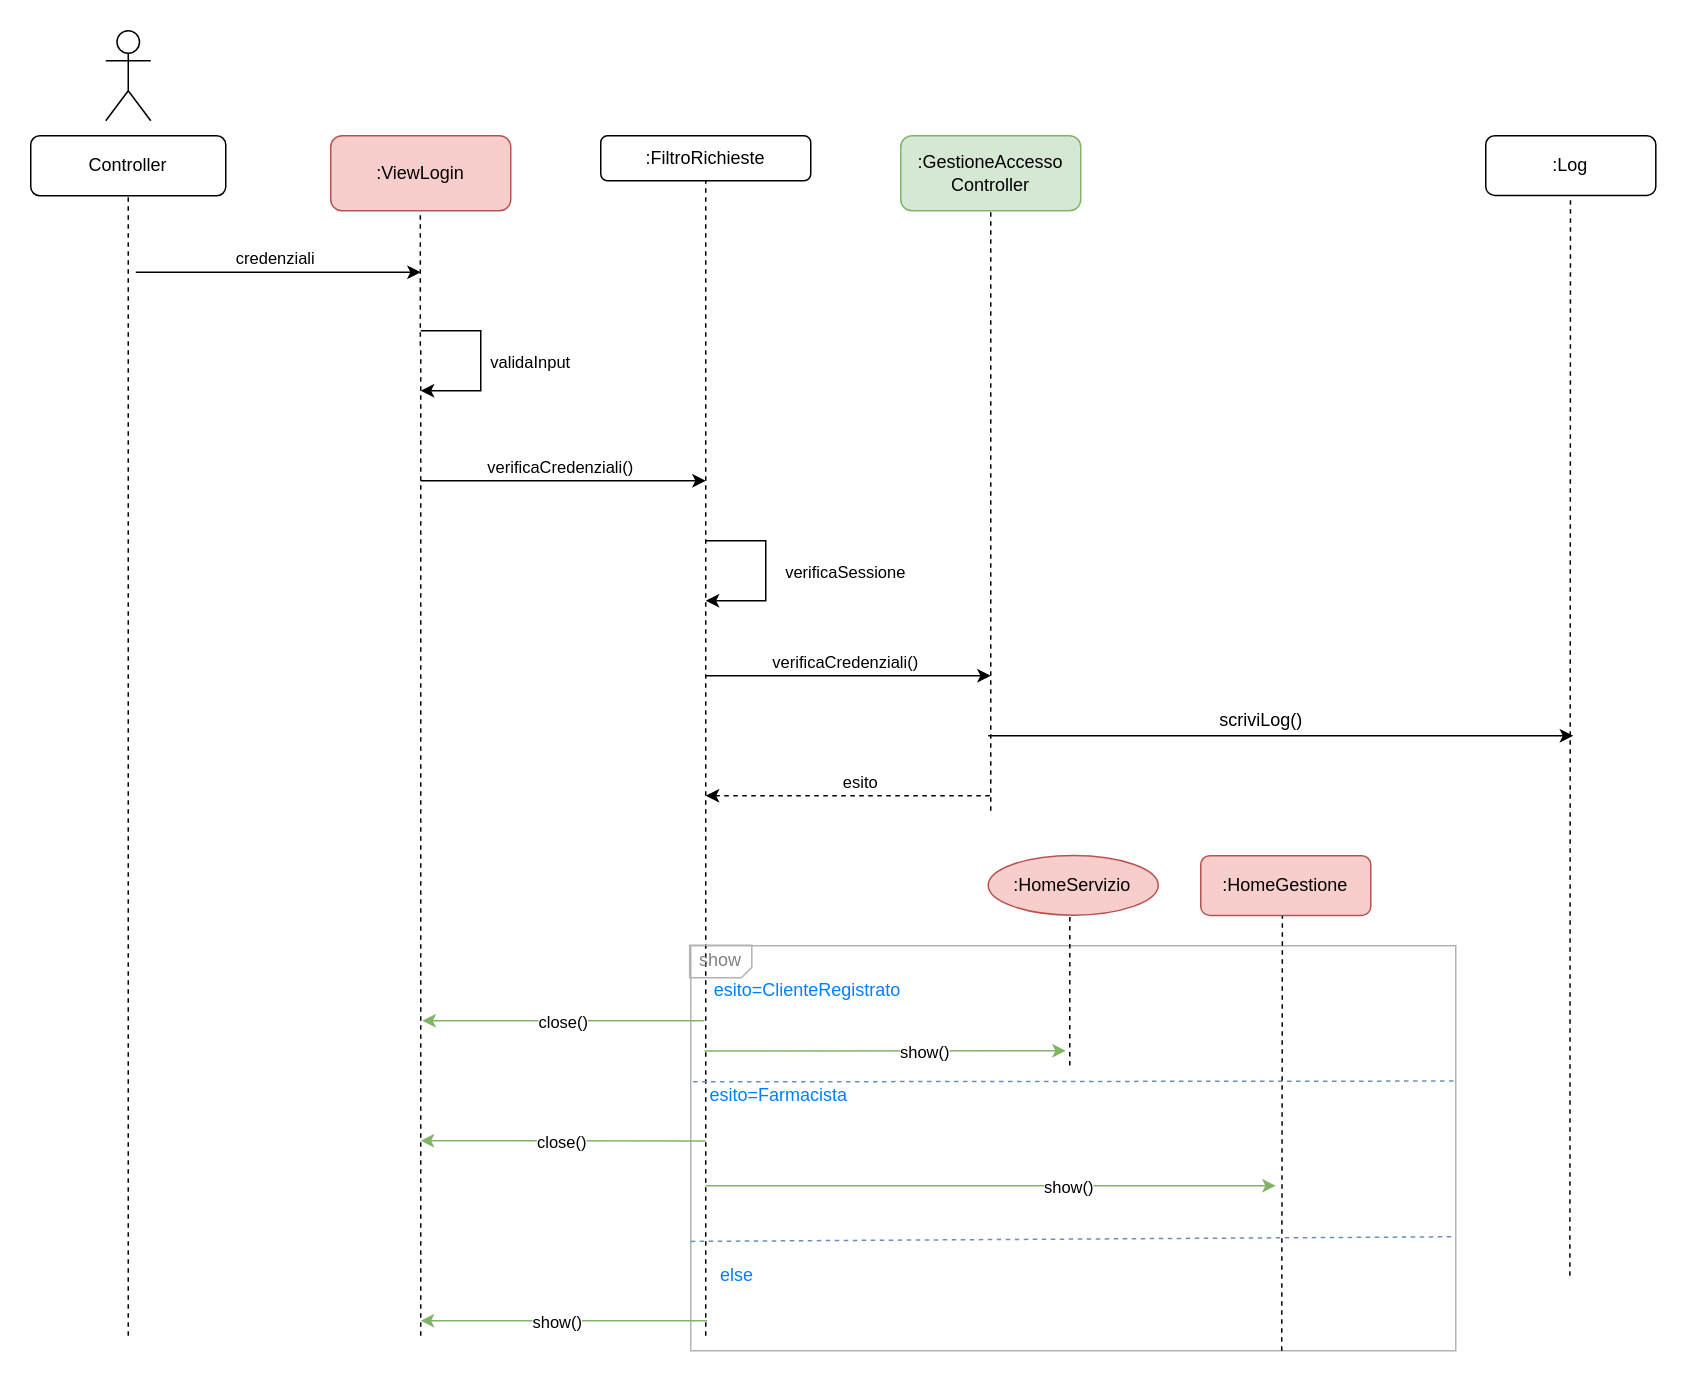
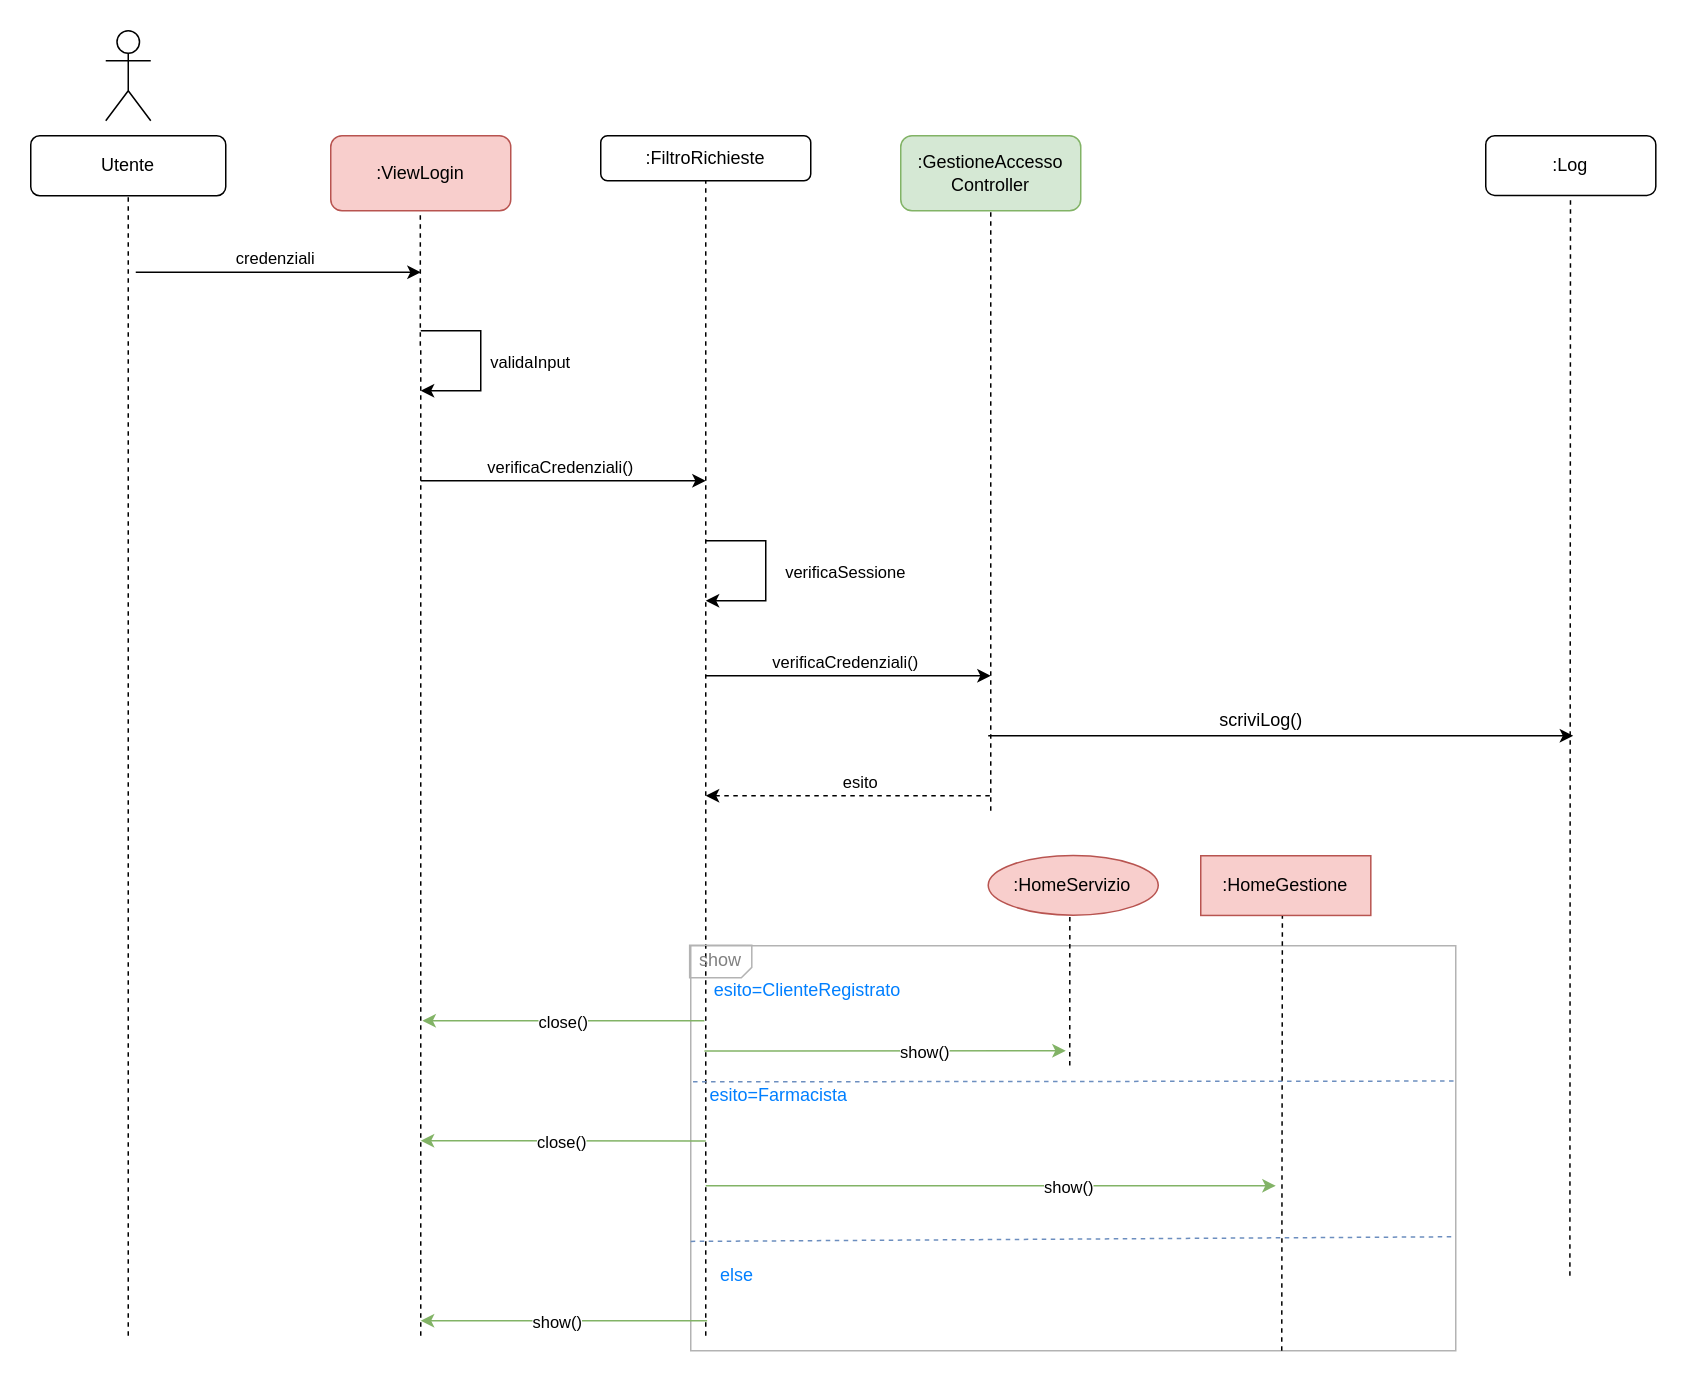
- <mxCell id="25" value="Controller" style="rounded=1&#10;;whiteSpace=wrap;html=1;" parent="1" vertex="1"><mxGeometry x="20" y="90" width="130" height="40" as="geometry" /></mxCell>
+ <mxCell id="25" value="Utente" style="rounded=1&#10;;whiteSpace=wrap;html=1;" parent="1" vertex="1"><mxGeometry x="20" y="90" width="130" height="40" as="geometry" /></mxCell>
- <mxCell id="18" value=":HomeGestione" style="rounded=1;whiteSpace=wrap;html=1;fillColor=#f8cecc;strokeColor=#b85450;" parent="1" vertex="1"><mxGeometry x="800" y="570" width="113.37" height="39.8" as="geometry" /></mxCell>
+ <mxCell id="18" value=":HomeGestione" style="whiteSpace=wrap;html=1;fillColor=#f8cecc;strokeColor=#b85450;rounded=0;" parent="1" vertex="1"><mxGeometry x="800" y="570" width="113.37" height="39.8" as="geometry" /></mxCell>
